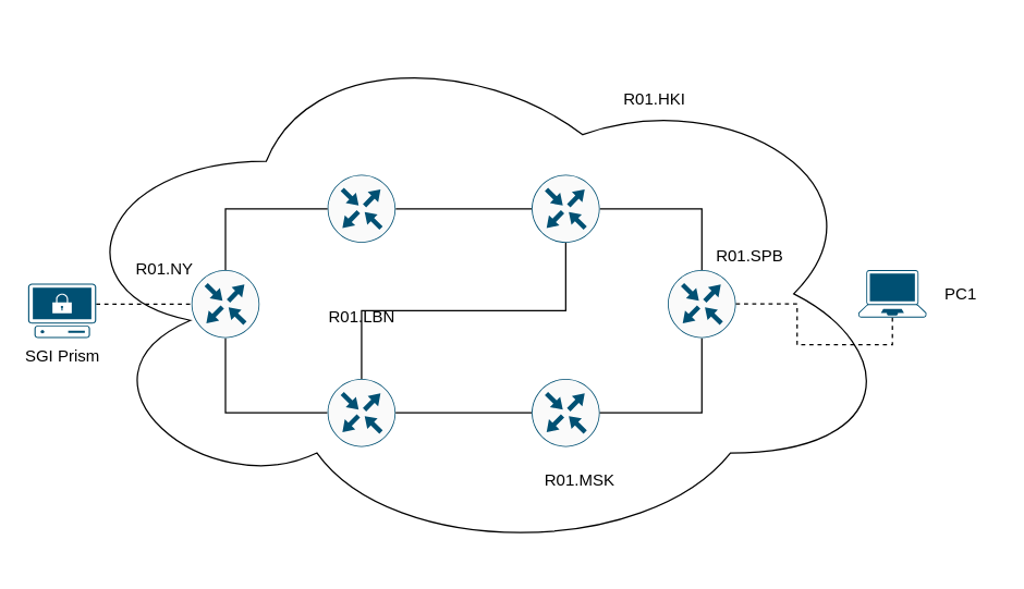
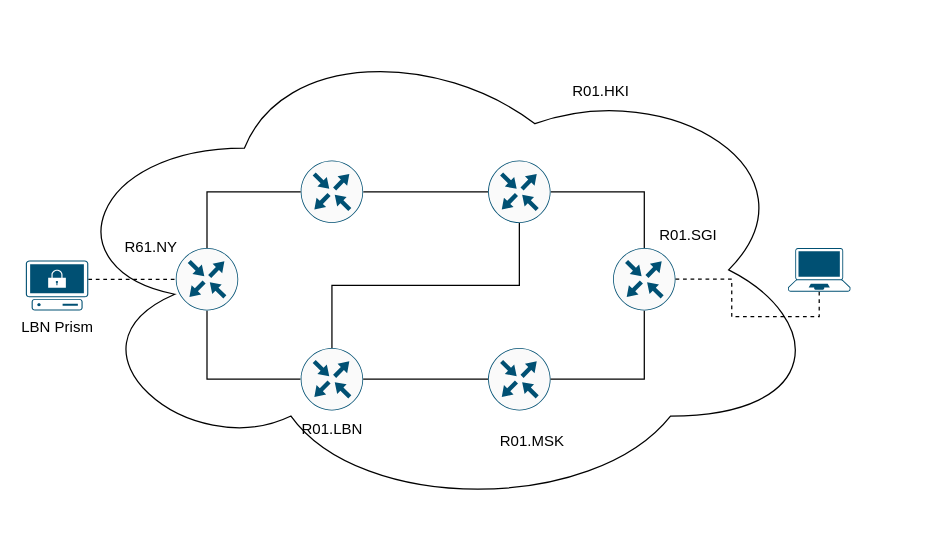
- <mxCell id="24" value="R01.SPB" style="text;html=1;align=center;verticalAlign=middle;resizable=0;points=[];autosize=1;strokeColor=none;fillColor=none;" vertex="1" parent="1"><mxGeometry x="515" y="173" width="70" height="30" as="geometry" /></mxCell>
+ <mxCell id="24" value="R01.SGI" style="text;html=1;align=center;verticalAlign=middle;resizable=0;points=[];autosize=1;strokeColor=none;fillColor=none;" vertex="1" parent="1"><mxGeometry x="515" y="173" width="70" height="30" as="geometry" /></mxCell>
- <mxCell id="21" value="R01.NY" style="text;html=1;align=center;verticalAlign=middle;resizable=0;points=[];autosize=1;strokeColor=none;fillColor=none;" vertex="1" parent="1"><mxGeometry x="85" y="183" width="70" height="30" as="geometry" /></mxCell>
+ <mxCell id="21" value="R61.NY" style="text;html=1;align=center;verticalAlign=middle;resizable=0;points=[];autosize=1;strokeColor=none;fillColor=none;" vertex="1" parent="1"><mxGeometry x="85" y="183" width="70" height="30" as="geometry" /></mxCell>
- <mxCell id="20" value="PC1" style="text;html=1;align=center;verticalAlign=middle;resizable=0;points=[];autosize=1;strokeColor=none;fillColor=none;" vertex="1" parent="1"><mxGeometry x="680" y="200.5" width="50" height="30" as="geometry" /></mxCell>
- <mxCell id="22" value="R01.LBN" style="text;html=1;align=center;verticalAlign=middle;resizable=0;points=[];autosize=1;strokeColor=none;fillColor=none;" vertex="1" parent="1"><mxGeometry x="230" y="218" width="70" height="30" as="geometry" /></mxCell>
+ <mxCell id="22" value="R01.LBN" style="text;html=1;align=center;verticalAlign=middle;resizable=0;points=[];autosize=1;strokeColor=none;fillColor=none;" vertex="1" parent="1"><mxGeometry x="230" y="328" width="70" height="30" as="geometry" /></mxCell>
- <mxCell id="17" value="SGI Prism" style="points=[[0.02,0.015,0],[0.5,0,0],[0.98,0.015,0],[1,0.38,0],[0.895,0.98,0],[0.5,1,0],[0.105,0.98,0],[0,0.38,0]];verticalLabelPosition=bottom;sketch=0;html=1;verticalAlign=top;aspect=fixed;align=center;pointerEvents=1;shape=mxgraph.cisco19.secure_endpoint_pc;fillColor=#005073;strokeColor=none;" vertex="1" parent="1"><mxGeometry x="20" y="208" width="50" height="40" as="geometry" /></mxCell>
+ <mxCell id="17" value="LBN Prism" style="points=[[0.02,0.015,0],[0.5,0,0],[0.98,0.015,0],[1,0.38,0],[0.895,0.98,0],[0.5,1,0],[0.105,0.98,0],[0,0.38,0]];verticalLabelPosition=bottom;sketch=0;html=1;verticalAlign=top;aspect=fixed;align=center;pointerEvents=1;shape=mxgraph.cisco19.secure_endpoint_pc;fillColor=#005073;strokeColor=none;" vertex="1" parent="1"><mxGeometry x="20" y="208" width="50" height="40" as="geometry" /></mxCell>
